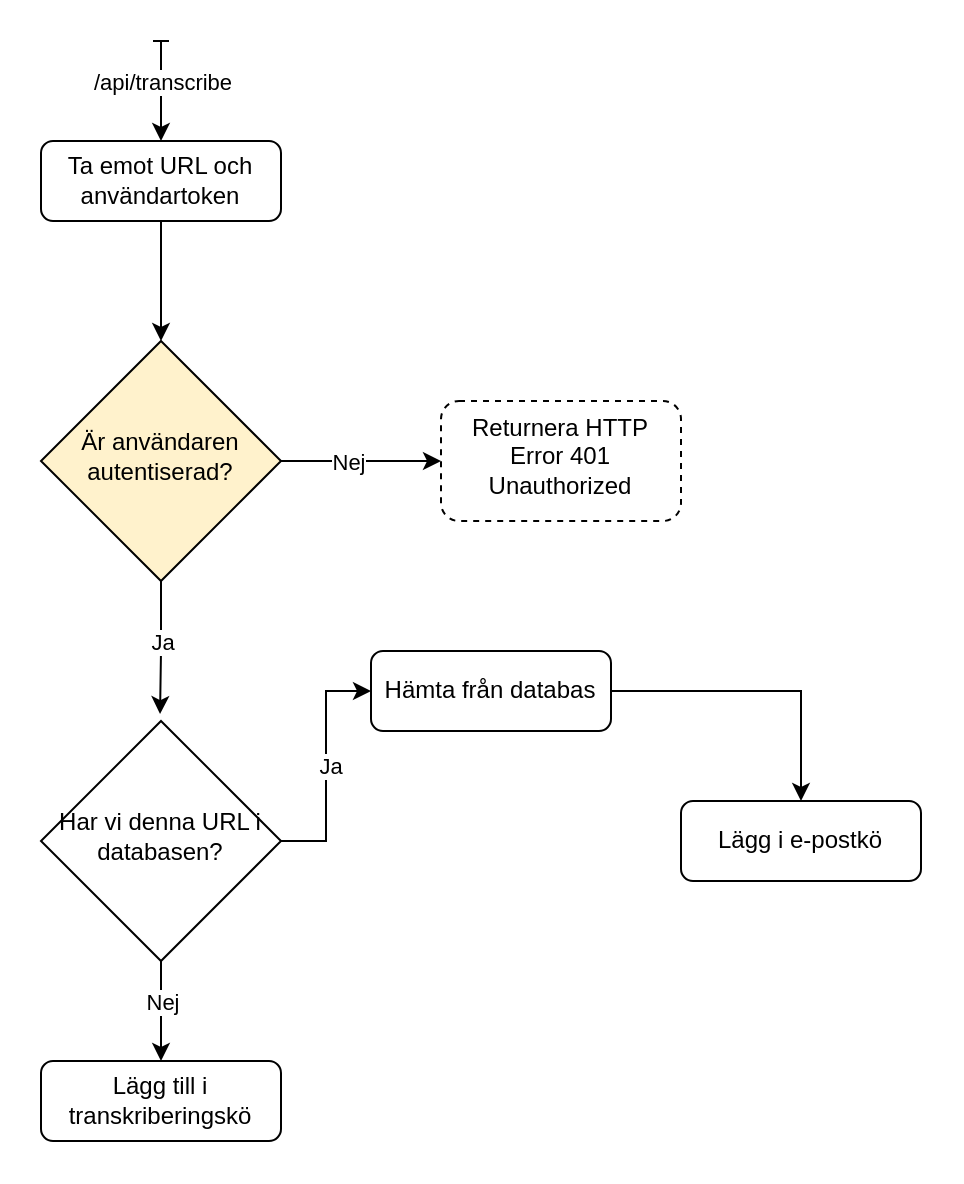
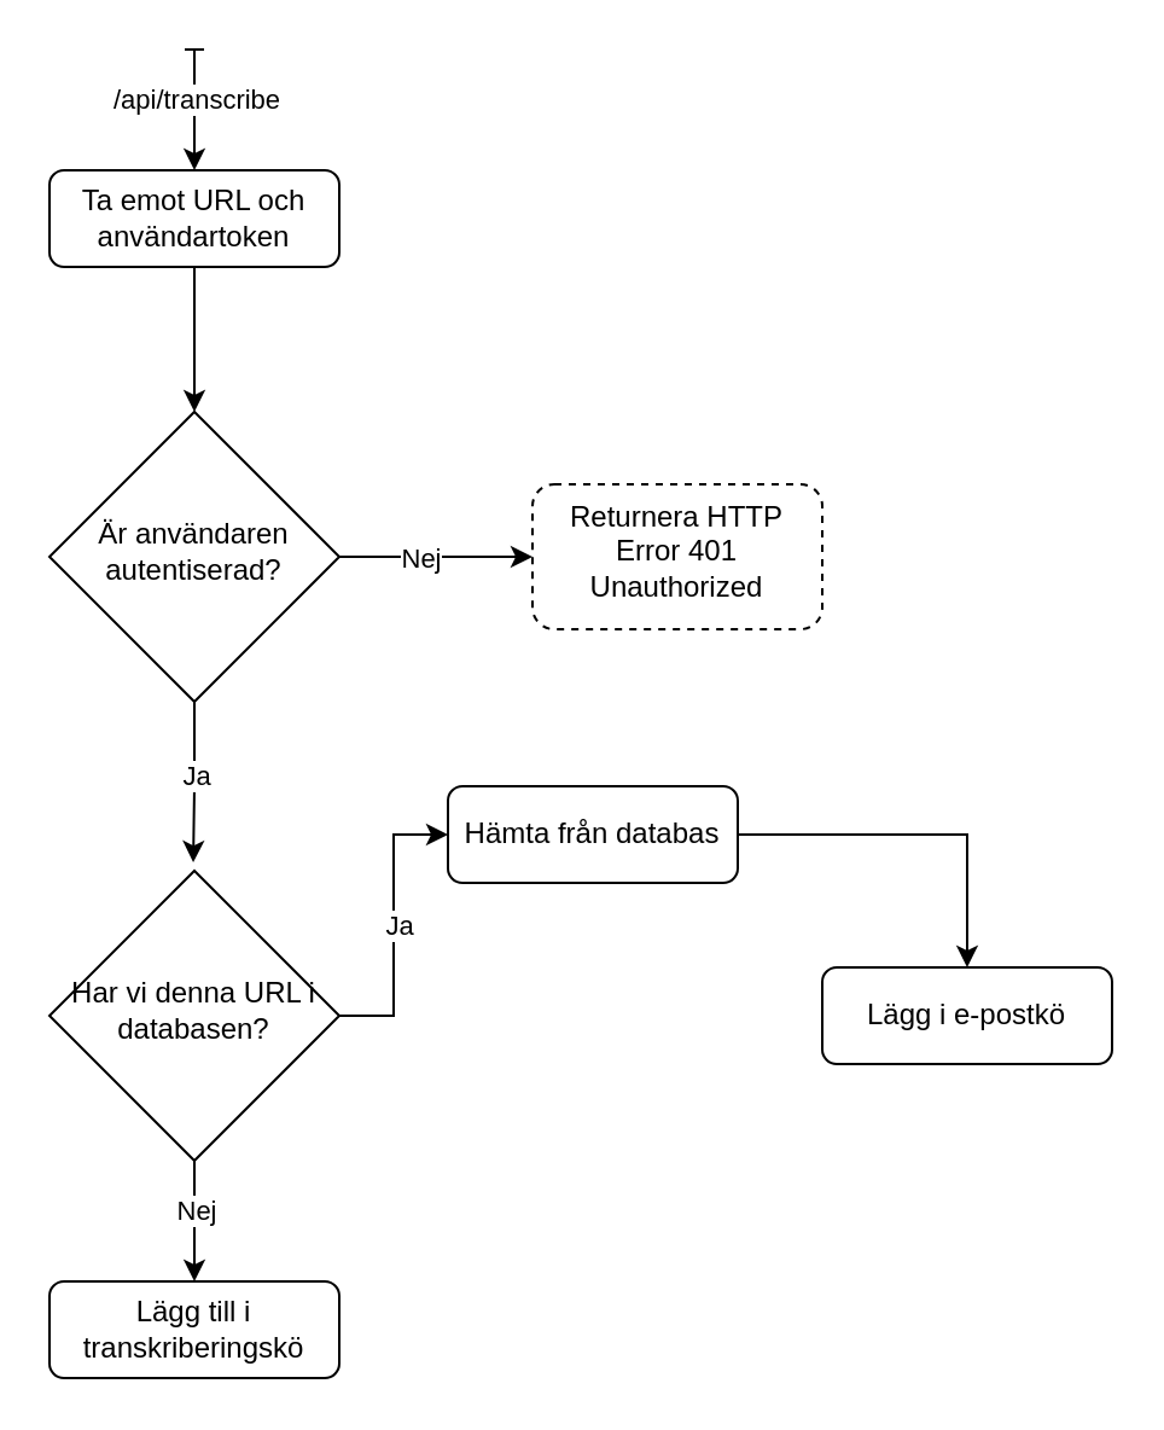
- <mxCell id="17" value="Är användaren autentiserad?" style="rhombus;whiteSpace=wrap;html=1;shadow=0;fontFamily=Helvetica;fontSize=12;align=center;strokeWidth=1;spacing=6;spacingTop=-4;fillColor=#fff2cc;" vertex="1" parent="1"><mxGeometry x="20" y="170" width="120" height="120" as="geometry" /></mxCell>
+ <mxCell id="17" value="Är användaren autentiserad?" style="rhombus;whiteSpace=wrap;html=1;shadow=0;fontFamily=Helvetica;fontSize=12;align=center;strokeWidth=1;spacing=6;spacingTop=-4;" vertex="1" parent="1"><mxGeometry x="20" y="170" width="120" height="120" as="geometry" /></mxCell>
